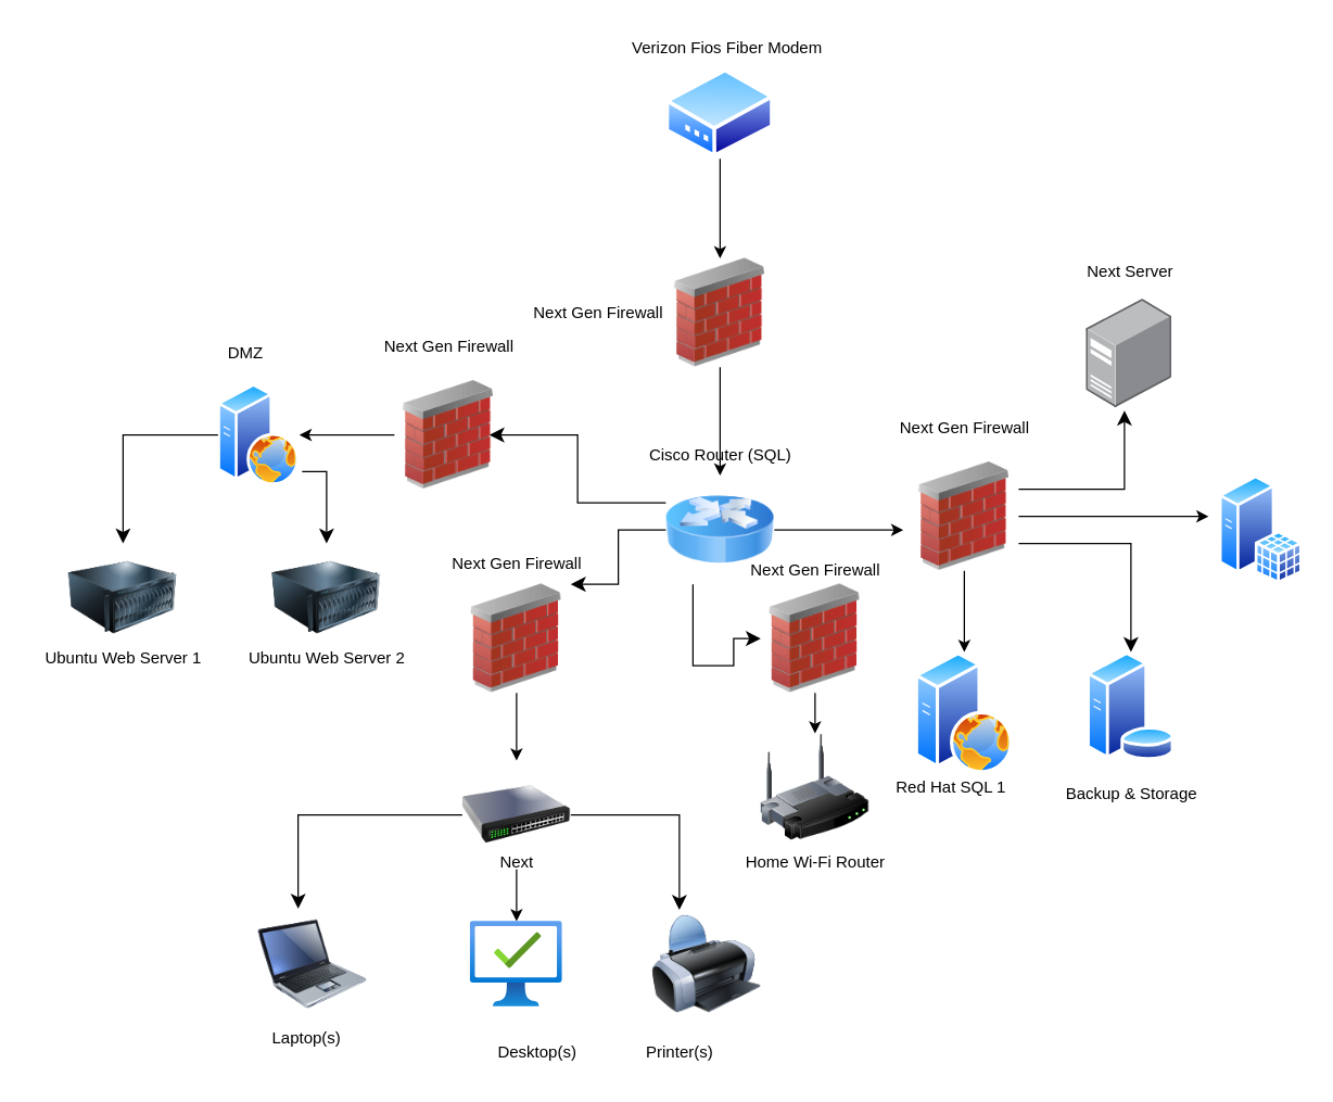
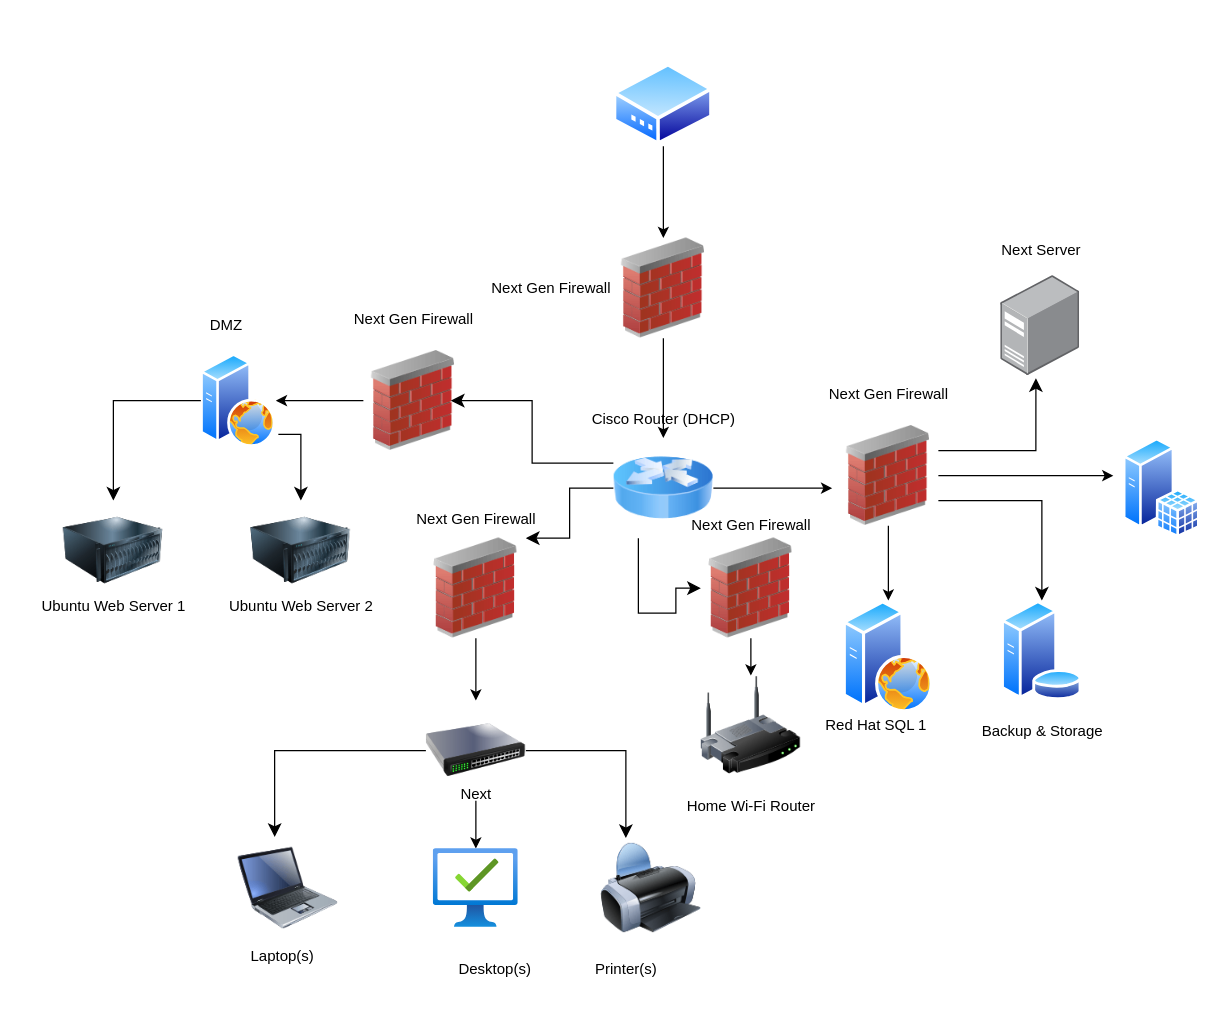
- <mxCell id="4" value="Verizon Fios Fiber Modem" style="text;html=1;align=center;verticalAlign=middle;resizable=0;points=[];autosize=1;strokeColor=none;fillColor=none;" vertex="1" parent="1"><mxGeometry x="455" y="20" width="160" height="30" as="geometry" /></mxCell>
- <mxCell id="11" value="Cisco Router (SQL)" style="text;html=1;align=center;verticalAlign=middle;resizable=0;points=[];autosize=1;strokeColor=none;fillColor=none;" vertex="1" parent="1"><mxGeometry x="460" y="320" width="140" height="30" as="geometry" /></mxCell>
+ <mxCell id="11" value="Cisco Router (DHCP)" style="text;html=1;align=center;verticalAlign=middle;resizable=0;points=[];autosize=1;strokeColor=none;fillColor=none;" vertex="1" parent="1"><mxGeometry x="460" y="320" width="140" height="30" as="geometry" /></mxCell>
- <mxCell id="13" value="Home Wi-Fi Router" style="text;html=1;align=center;verticalAlign=middle;resizable=0;points=[];autosize=1;strokeColor=none;fillColor=none;" vertex="1" parent="1"><mxGeometry x="535" y="620" width="130" height="30" as="geometry" /></mxCell>
+ <mxCell id="13" value="Home Wi-Fi Router" style="text;html=1;align=center;verticalAlign=middle;resizable=0;points=[];autosize=1;strokeColor=none;fillColor=none;" vertex="1" parent="1"><mxGeometry x="535" y="630" width="130" height="30" as="geometry" /></mxCell>
